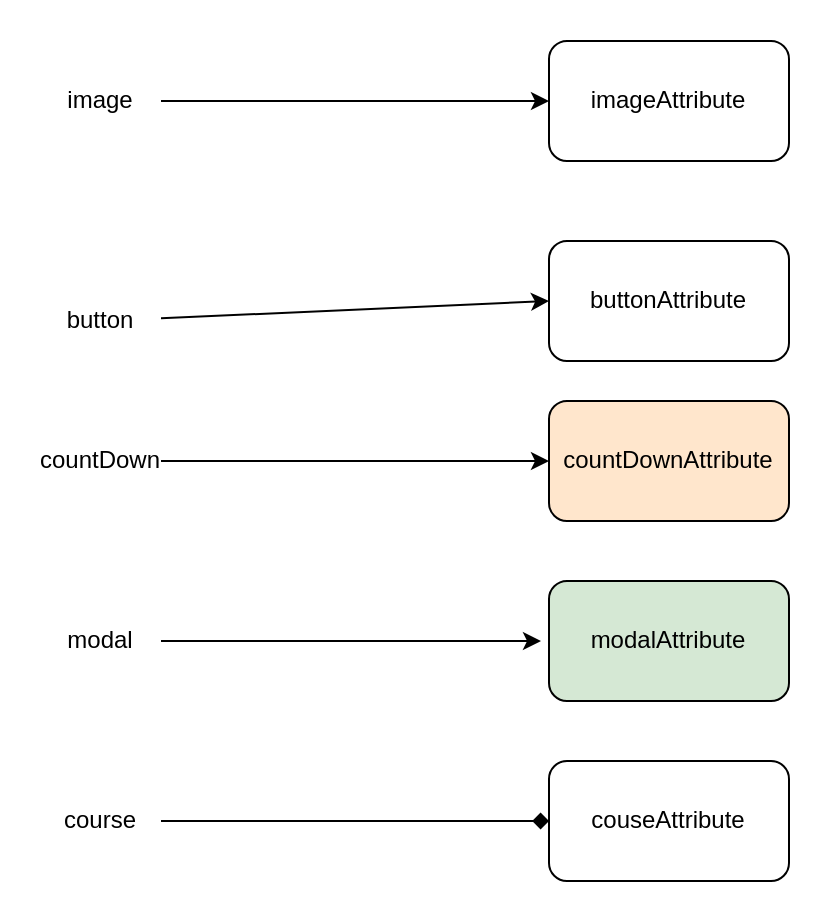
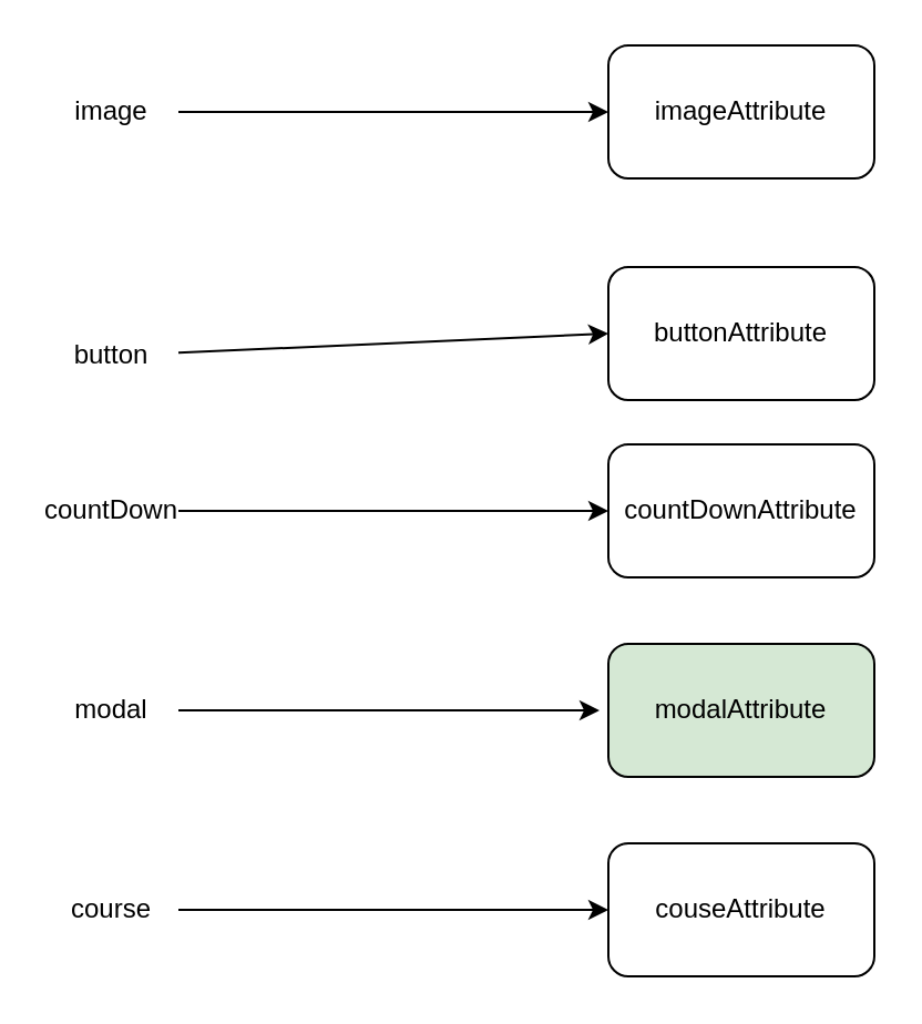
- <mxCell id="8" value="countDownAttribute" style="rounded=1;whiteSpace=wrap;html=1;fillColor=#ffe6cc;" vertex="1" parent="1"><mxGeometry x="274" y="200" width="120" height="60" as="geometry" /></mxCell>
+ <mxCell id="8" value="countDownAttribute" style="rounded=1;whiteSpace=wrap;html=1;" vertex="1" parent="1"><mxGeometry x="274" y="200" width="120" height="60" as="geometry" /></mxCell>
- <mxCell id="14" style="edgeStyle=none;html=1;exitX=1;exitY=0.5;exitDx=0;exitDy=0;entryX=0;entryY=0.5;entryDx=0;entryDy=0;endArrow=diamond;" edge="1" parent="1" source="15" target="16"><mxGeometry relative="1" as="geometry" /></mxCell>
+ <mxCell id="14" style="edgeStyle=none;html=1;exitX=1;exitY=0.5;exitDx=0;exitDy=0;entryX=0;entryY=0.5;entryDx=0;entryDy=0;" edge="1" parent="1" source="15" target="16"><mxGeometry relative="1" as="geometry" /></mxCell>
